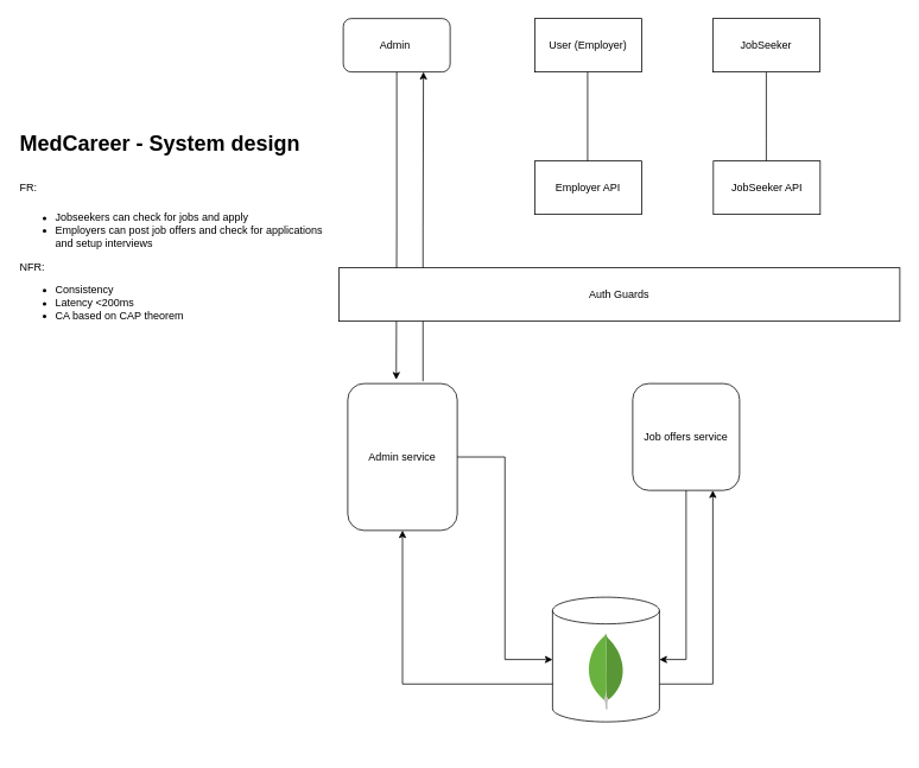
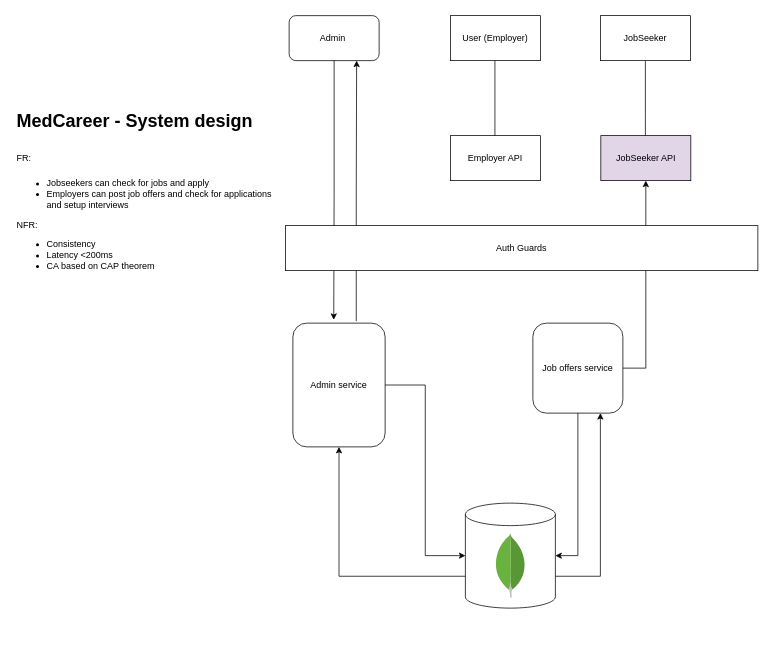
- <mxCell id="7" value="JobSeeker API" style="rounded=0;whiteSpace=wrap;html=1;" vertex="1" parent="1"><mxGeometry x="800.6" y="180" width="120" height="60" as="geometry" /></mxCell>
+ <mxCell id="7" value="JobSeeker API" style="rounded=0;whiteSpace=wrap;html=1;fillColor=#e1d5e7;" vertex="1" parent="1"><mxGeometry x="800.6" y="180" width="120" height="60" as="geometry" /></mxCell>
+ <mxCell id="6" style="edgeStyle=orthogonalEdgeStyle;rounded=0;orthogonalLoop=1;jettySize=auto;html=1;entryX=0.5;entryY=1;entryDx=0;entryDy=0;exitX=1;exitY=0.5;exitDx=0;exitDy=0;" edge="1" parent="1" source="10" target="7"><mxGeometry relative="1" as="geometry"><mxPoint x="750" y="440" as="sourcePoint" /><Array as="points"><mxPoint x="861" y="490" /></Array></mxGeometry></mxCell>
